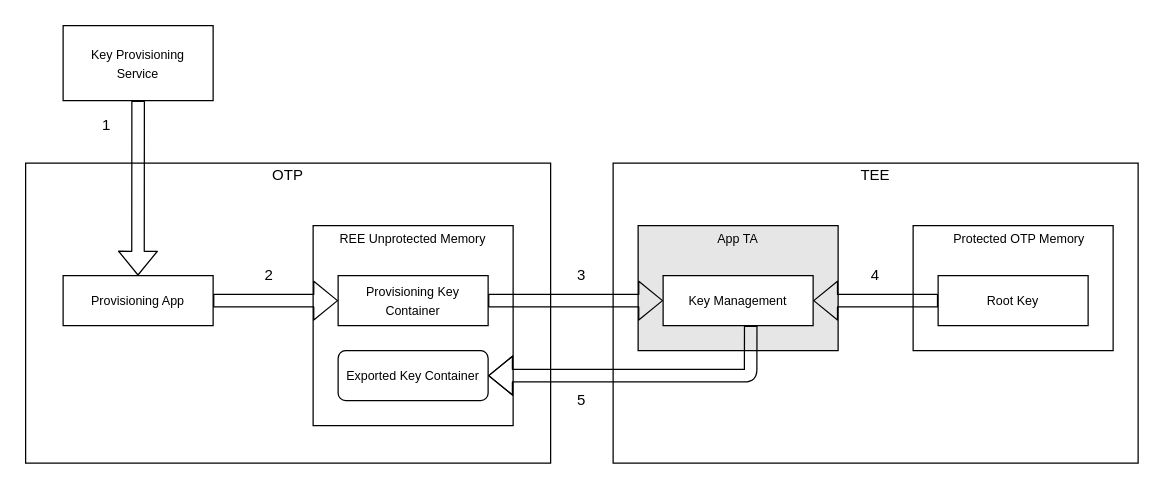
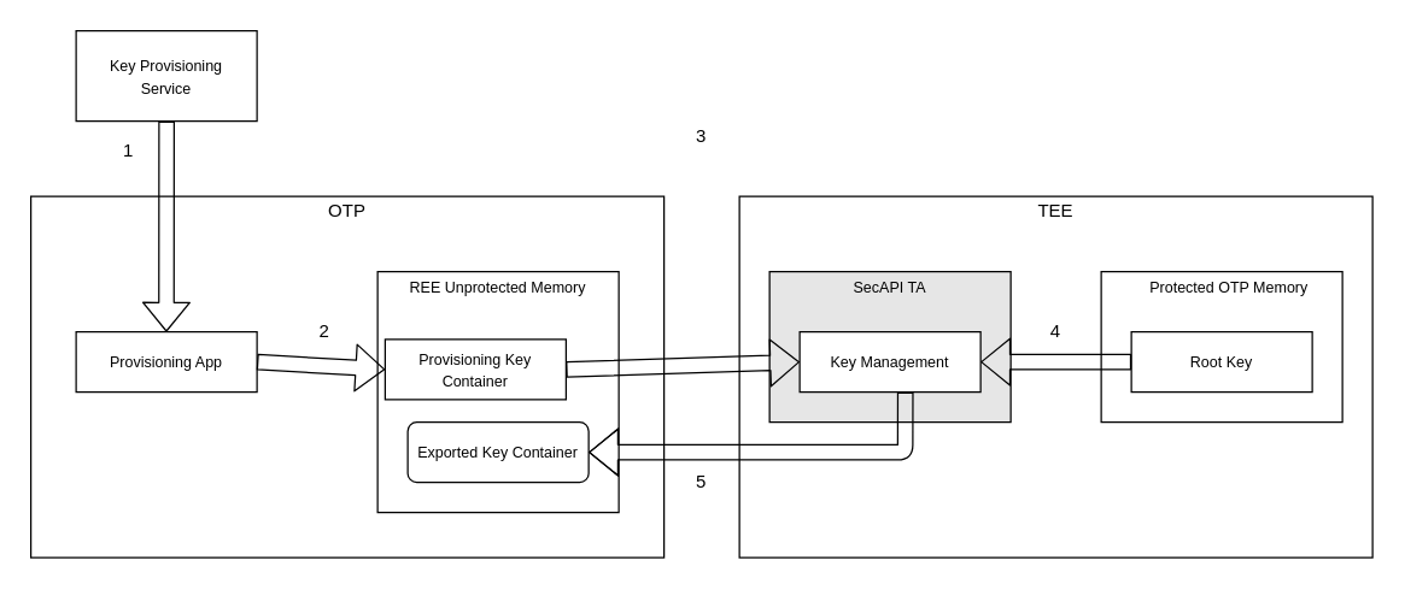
- <mxCell id="19" value="&lt;font style=&quot;font-size: 10px&quot;&gt;App TA&lt;/font&gt;" style="text;html=1;strokeColor=none;fillColor=none;align=center;verticalAlign=middle;whiteSpace=wrap;rounded=0;" parent="17" vertex="1"><mxGeometry width="160" height="20" as="geometry" /></mxCell>
+ <mxCell id="19" value="&lt;font style=&quot;font-size: 10px&quot;&gt;SecAPI TA&lt;/font&gt;" style="text;html=1;strokeColor=none;fillColor=none;align=center;verticalAlign=middle;whiteSpace=wrap;rounded=0;" parent="17" vertex="1"><mxGeometry width="160" height="20" as="geometry" /></mxCell>
- <mxCell id="28" value="3" style="text;html=1;strokeColor=none;fillColor=none;align=center;verticalAlign=middle;whiteSpace=wrap;rounded=0;" parent="1" vertex="1"><mxGeometry x="450" y="210" width="30" height="20" as="geometry" /></mxCell>
+ <mxCell id="28" value="3" style="text;html=1;strokeColor=none;fillColor=none;align=center;verticalAlign=middle;whiteSpace=wrap;rounded=0;" parent="1" vertex="1"><mxGeometry x="450" y="80" width="30" height="20" as="geometry" /></mxCell>
- <mxCell id="10" value="&lt;font style=&quot;font-size: 10px&quot;&gt;Provisioning Key Container&lt;/font&gt;" style="rounded=0;whiteSpace=wrap;html=1;" parent="8" vertex="1"><mxGeometry x="20" y="40" width="120" height="40" as="geometry" /></mxCell>
+ <mxCell id="10" value="&lt;font style=&quot;font-size: 10px&quot;&gt;Provisioning Key Container&lt;/font&gt;" style="rounded=0;whiteSpace=wrap;html=1;" parent="8" vertex="1"><mxGeometry x="5" y="45" width="120" height="40" as="geometry" /></mxCell>
